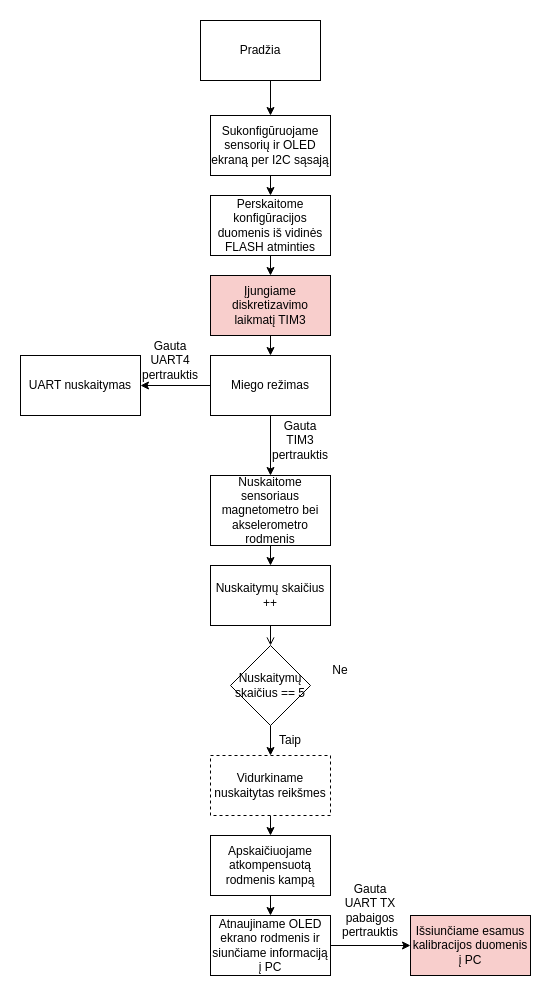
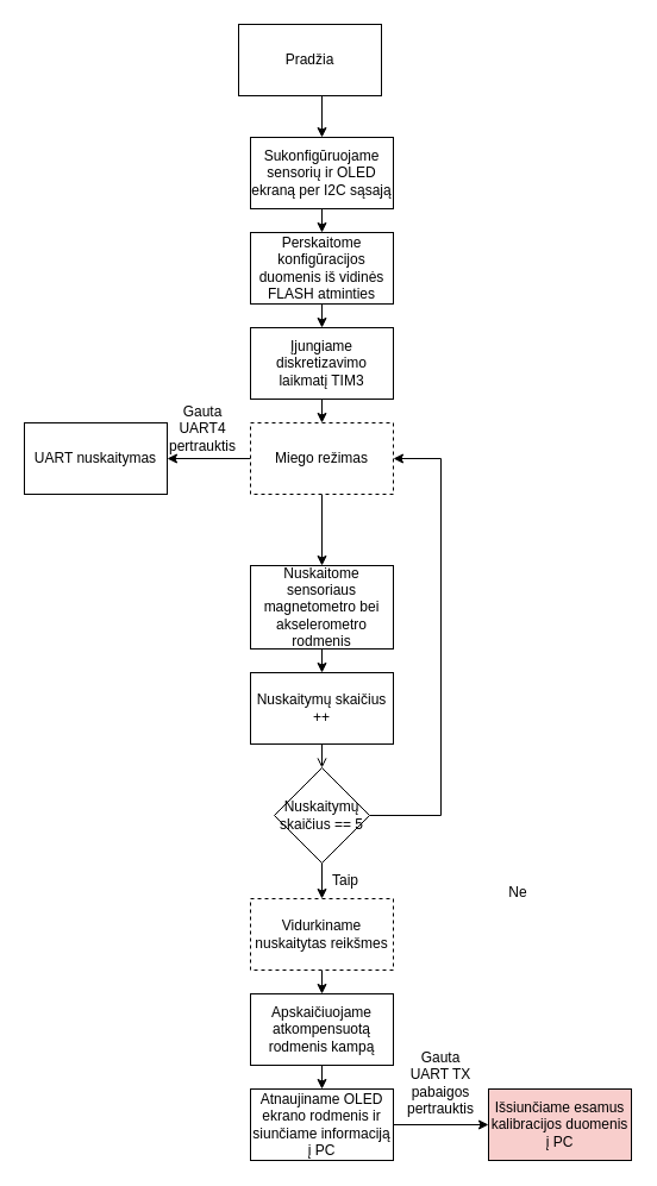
- <mxCell id="7" value="Įjungiame diskretizavimo laikmatį TIM3" style="rounded=0;whiteSpace=wrap;html=1;fillColor=#f8cecc;" parent="1" vertex="1"><mxGeometry x="210" y="275" width="120" height="60" as="geometry" /></mxCell>
+ <mxCell id="7" value="Įjungiame diskretizavimo laikmatį TIM3" style="rounded=0;whiteSpace=wrap;html=1;" parent="1" vertex="1"><mxGeometry x="210" y="275" width="120" height="60" as="geometry" /></mxCell>
- <mxCell id="12" value="Miego režimas" style="rounded=0;whiteSpace=wrap;html=1;" parent="1" vertex="1"><mxGeometry x="210" y="355" width="120" height="60" as="geometry" /></mxCell>
+ <mxCell id="12" value="Miego režimas" style="rounded=0;whiteSpace=wrap;html=1;dashed=1;" parent="1" vertex="1"><mxGeometry x="210" y="355" width="120" height="60" as="geometry" /></mxCell>
- <mxCell id="15" value="Gauta TIM3 pertrauktis" style="text;html=1;strokeColor=none;fillColor=none;align=center;verticalAlign=middle;whiteSpace=wrap;rounded=0;" parent="1" vertex="1"><mxGeometry x="270" y="425" width="60" height="30" as="geometry" /></mxCell>
+ <mxCell id="20" style="edgeStyle=orthogonalEdgeStyle;rounded=0;orthogonalLoop=1;jettySize=auto;html=1;exitX=1;exitY=0.5;exitDx=0;exitDy=0;entryX=1;entryY=0.5;entryDx=0;entryDy=0;" parent="1" source="22" target="12" edge="1"><mxGeometry relative="1" as="geometry"><Array as="points"><mxPoint x="370" y="685" /><mxPoint x="370" y="385" /></Array></mxGeometry></mxCell>
- <mxCell id="23" value="Ne" style="text;html=1;strokeColor=none;fillColor=none;align=center;verticalAlign=middle;whiteSpace=wrap;rounded=0;" parent="1" vertex="1"><mxGeometry x="310" y="655" width="60" height="30" as="geometry" /></mxCell>
+ <mxCell id="23" value="Ne" style="text;html=1;strokeColor=none;fillColor=none;align=center;verticalAlign=middle;whiteSpace=wrap;rounded=0;" parent="1" vertex="1"><mxGeometry x="405" y="735" width="60" height="30" as="geometry" /></mxCell>
